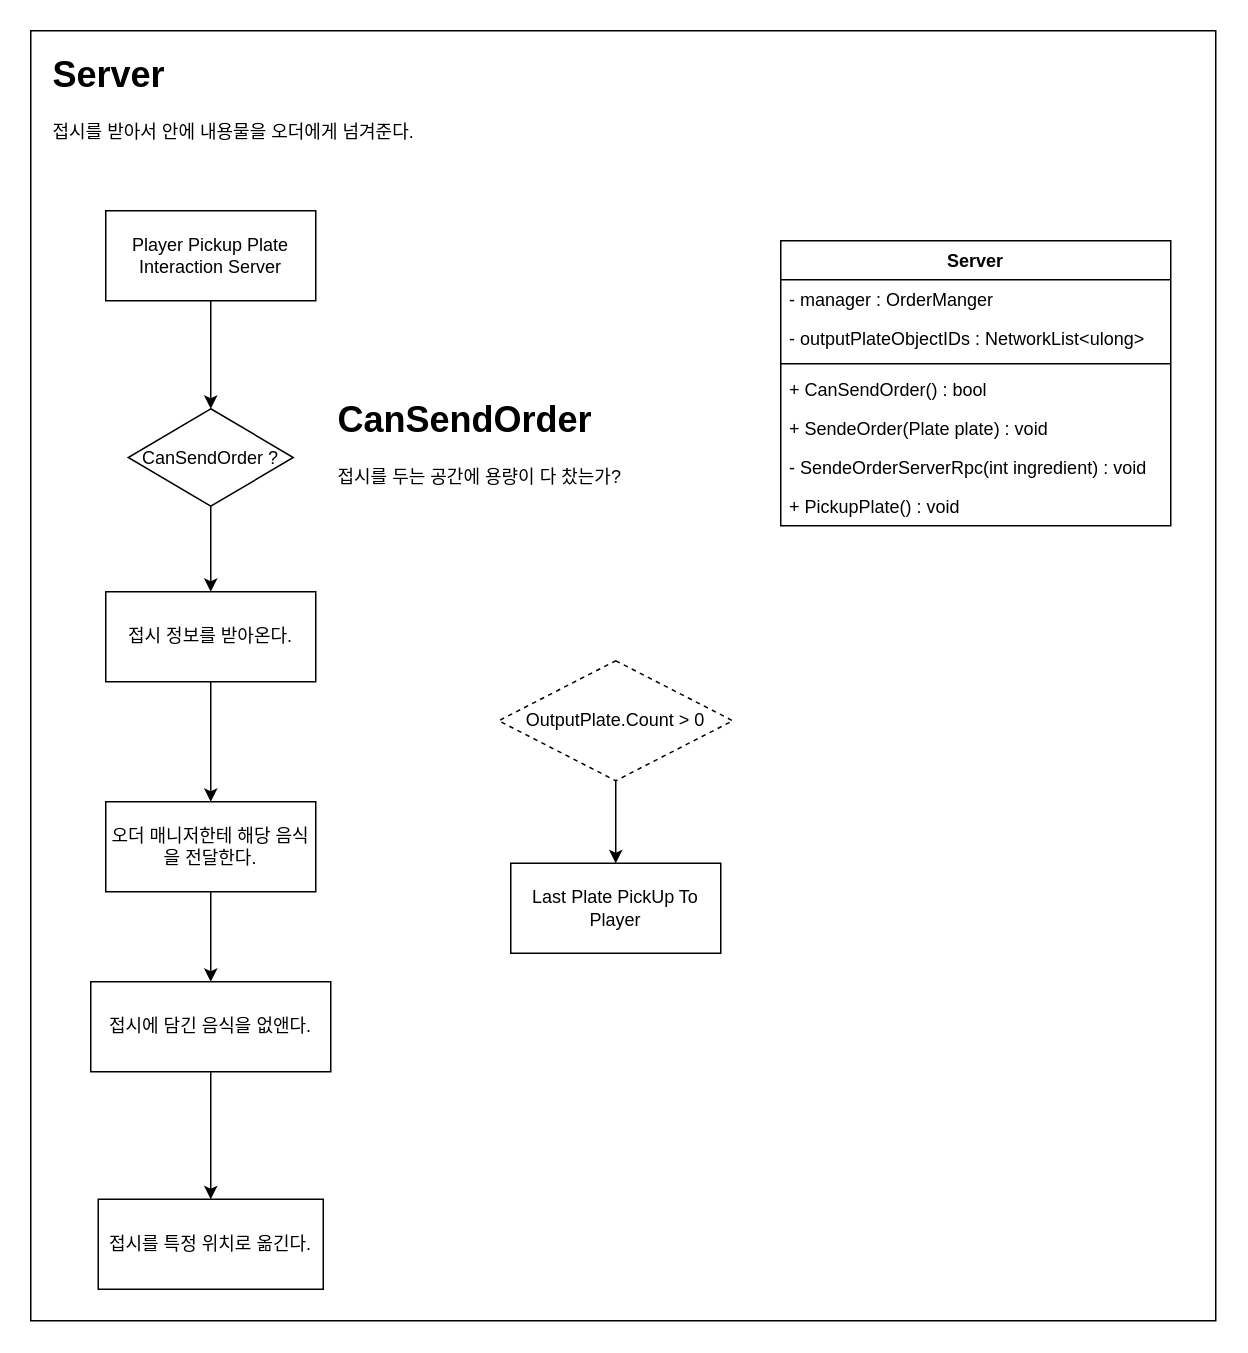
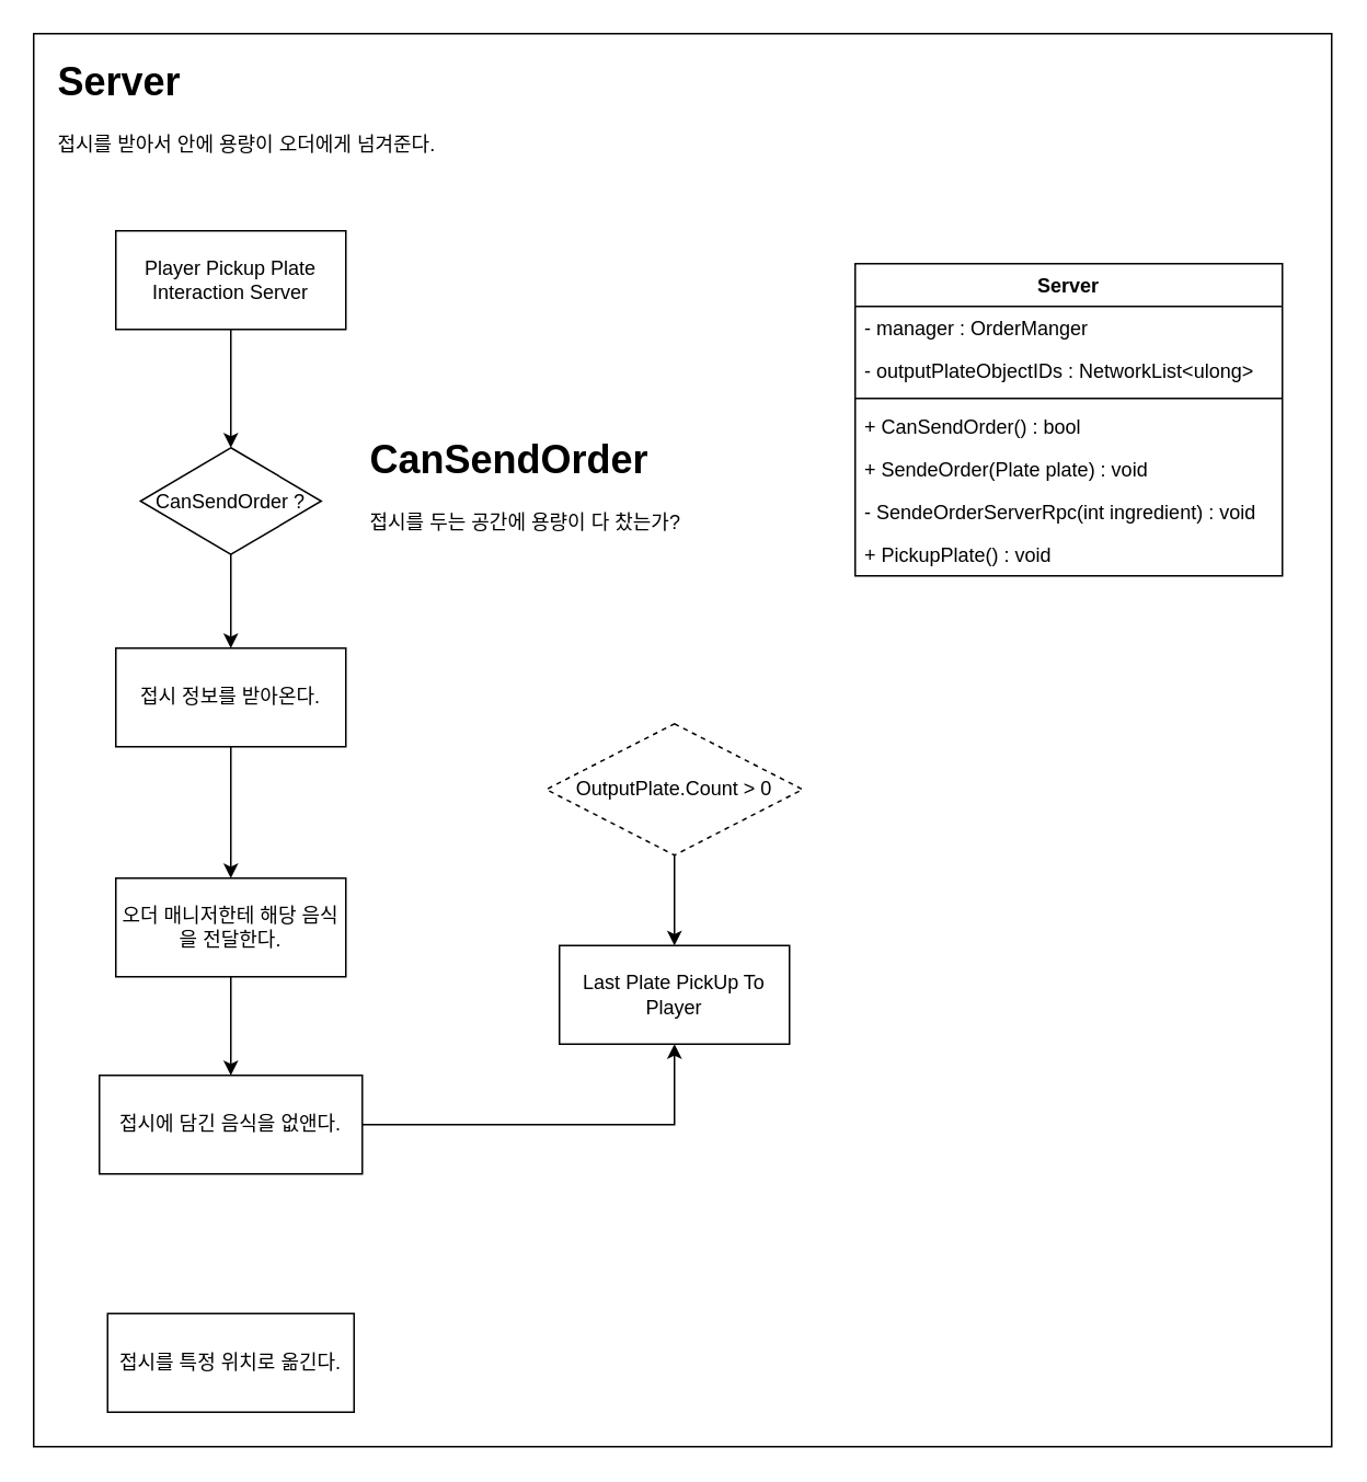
- <mxCell id="2" value="&lt;h1&gt;Server&lt;/h1&gt;&lt;div&gt;접시를 받아서 안에 내용물을 오더에게 넘겨준다.&lt;/div&gt;" style="text;html=1;strokeColor=none;fillColor=none;spacing=5;spacingTop=-20;whiteSpace=wrap;overflow=hidden;rounded=0;" parent="1" vertex="1"><mxGeometry x="30" y="30" width="280" height="120" as="geometry" /></mxCell>
+ <mxCell id="2" value="&lt;h1&gt;Server&lt;/h1&gt;&lt;div&gt;접시를 받아서 안에 용량이 오더에게 넘겨준다.&lt;/div&gt;" style="text;html=1;strokeColor=none;fillColor=none;spacing=5;spacingTop=-20;whiteSpace=wrap;overflow=hidden;rounded=0;" parent="1" vertex="1"><mxGeometry x="30" y="30" width="280" height="120" as="geometry" /></mxCell>
- <mxCell id="15" value="" style="edgeStyle=orthogonalEdgeStyle;rounded=0;orthogonalLoop=1;jettySize=auto;html=1;" parent="1" source="16" target="17" edge="1"><mxGeometry relative="1" as="geometry" /></mxCell>
+ <mxCell id="15" value="" style="edgeStyle=orthogonalEdgeStyle;rounded=0;orthogonalLoop=1;jettySize=auto;html=1;" parent="1" source="16" target="23" edge="1"><mxGeometry relative="1" as="geometry" /></mxCell>
